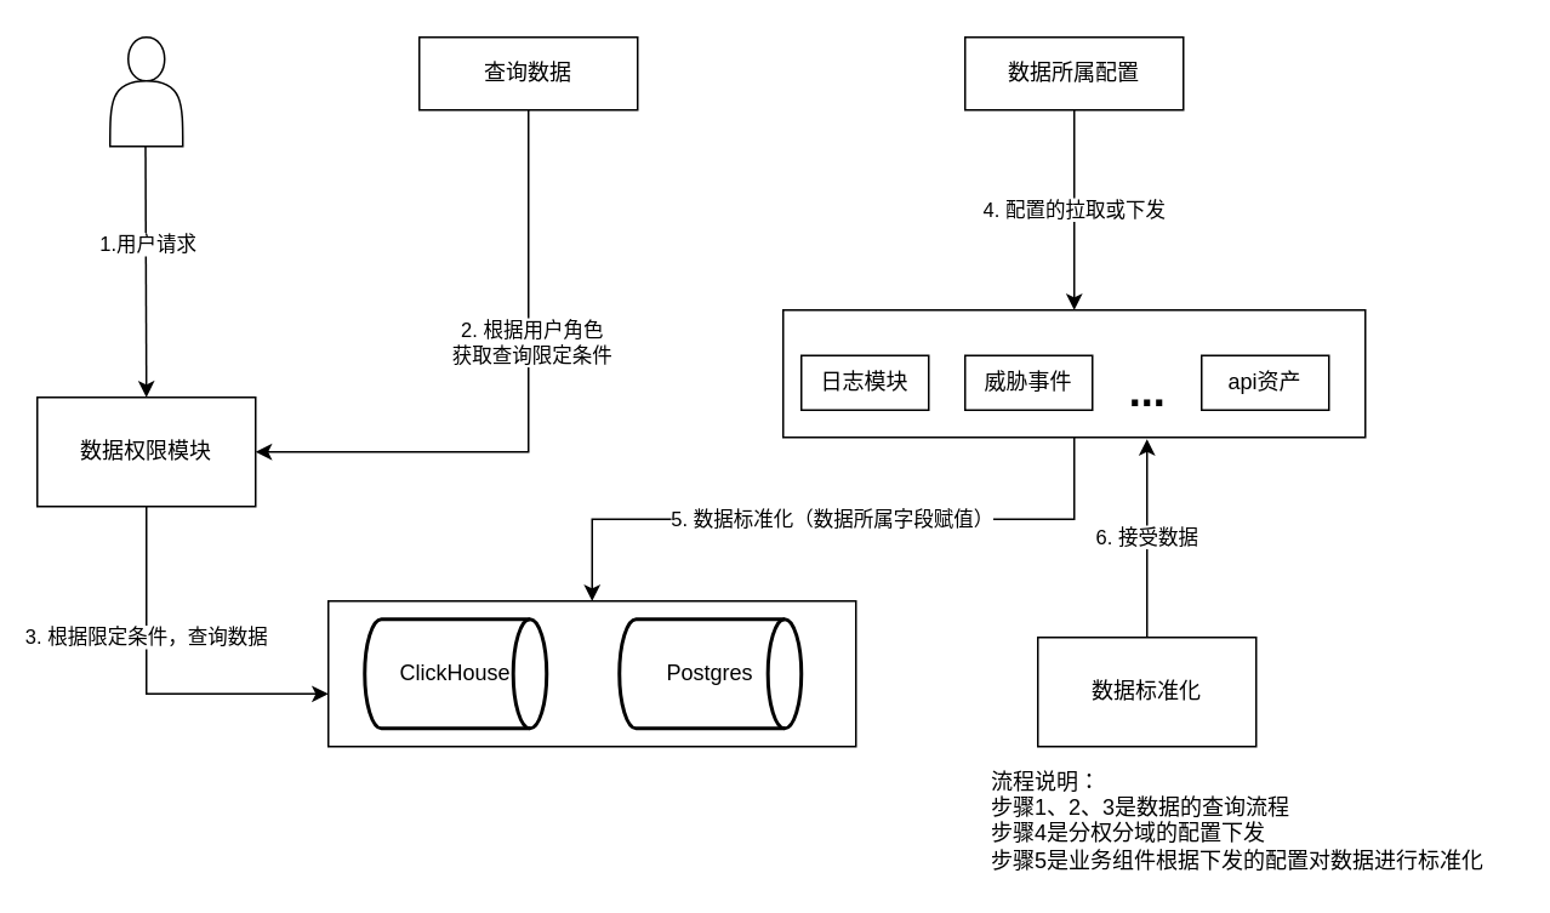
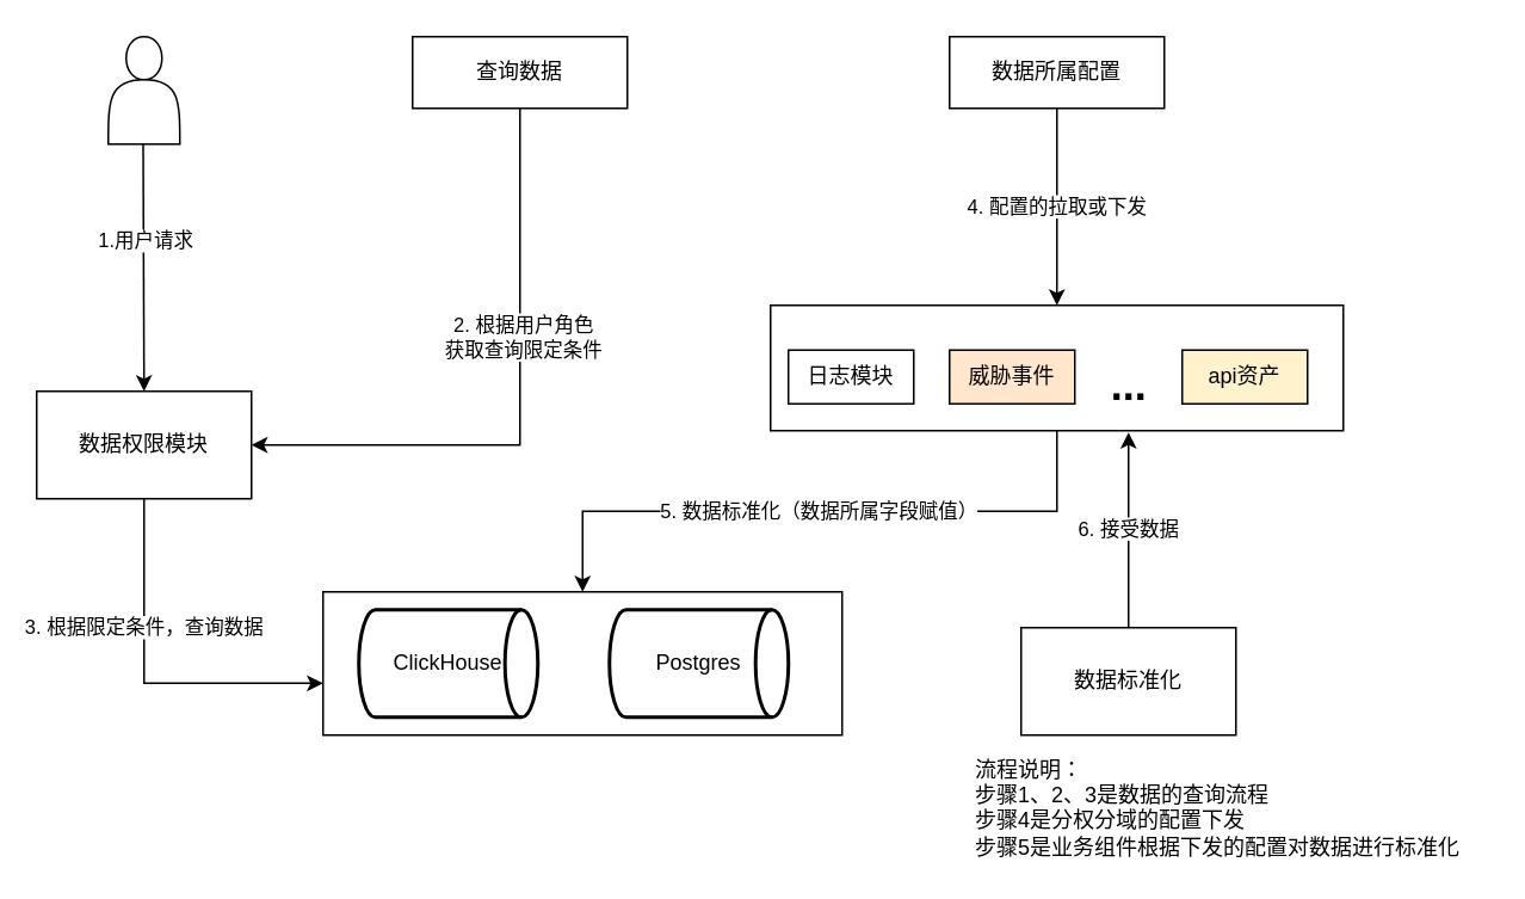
- <mxCell id="21" value="威胁事件" style="rounded=0;whiteSpace=wrap;html=1;" vertex="1" parent="1"><mxGeometry x="530" y="195" width="70" height="30" as="geometry" /></mxCell>
+ <mxCell id="21" value="威胁事件" style="rounded=0;whiteSpace=wrap;html=1;fillColor=#ffe6cc;" vertex="1" parent="1"><mxGeometry x="530" y="195" width="70" height="30" as="geometry" /></mxCell>
- <mxCell id="22" value="api资产" style="rounded=0;whiteSpace=wrap;html=1;" vertex="1" parent="1"><mxGeometry x="660" y="195" width="70" height="30" as="geometry" /></mxCell>
+ <mxCell id="22" value="api资产" style="rounded=0;whiteSpace=wrap;html=1;fillColor=#fff2cc;" vertex="1" parent="1"><mxGeometry x="660" y="195" width="70" height="30" as="geometry" /></mxCell>
